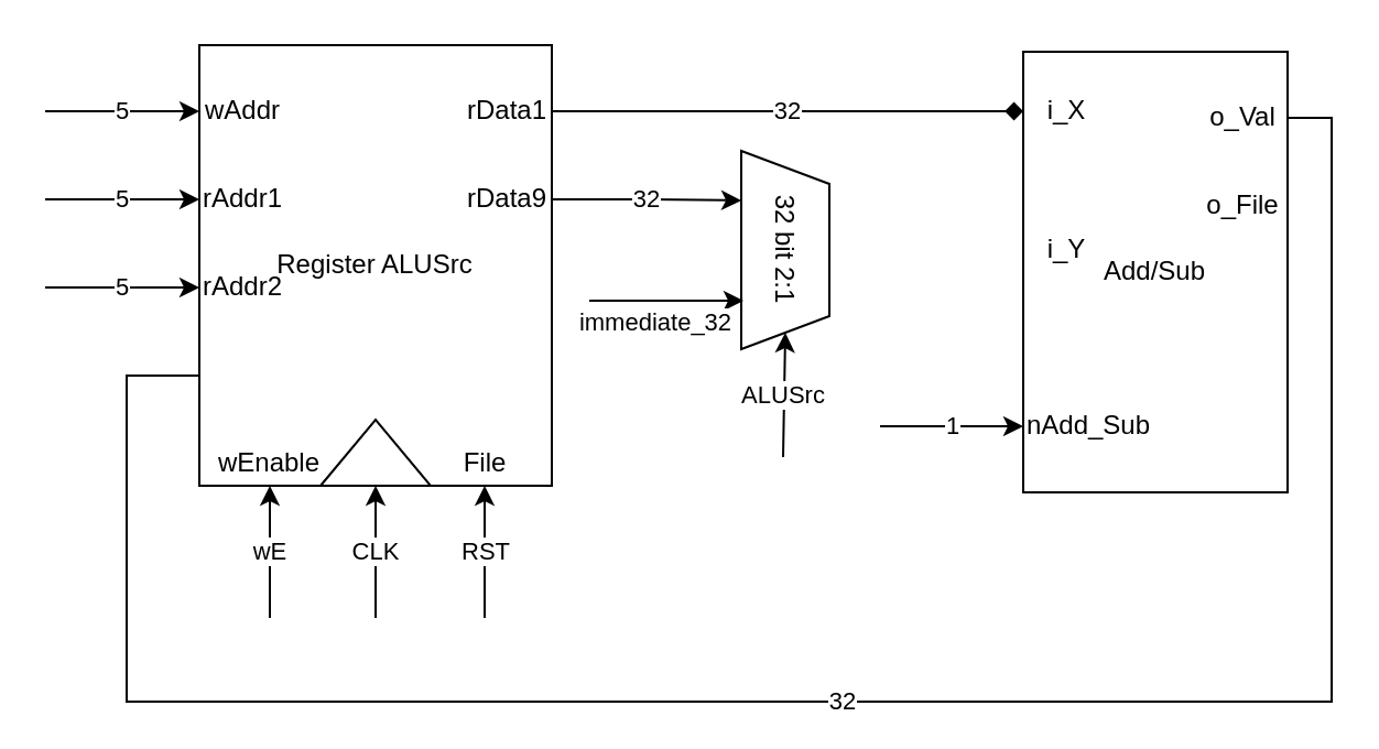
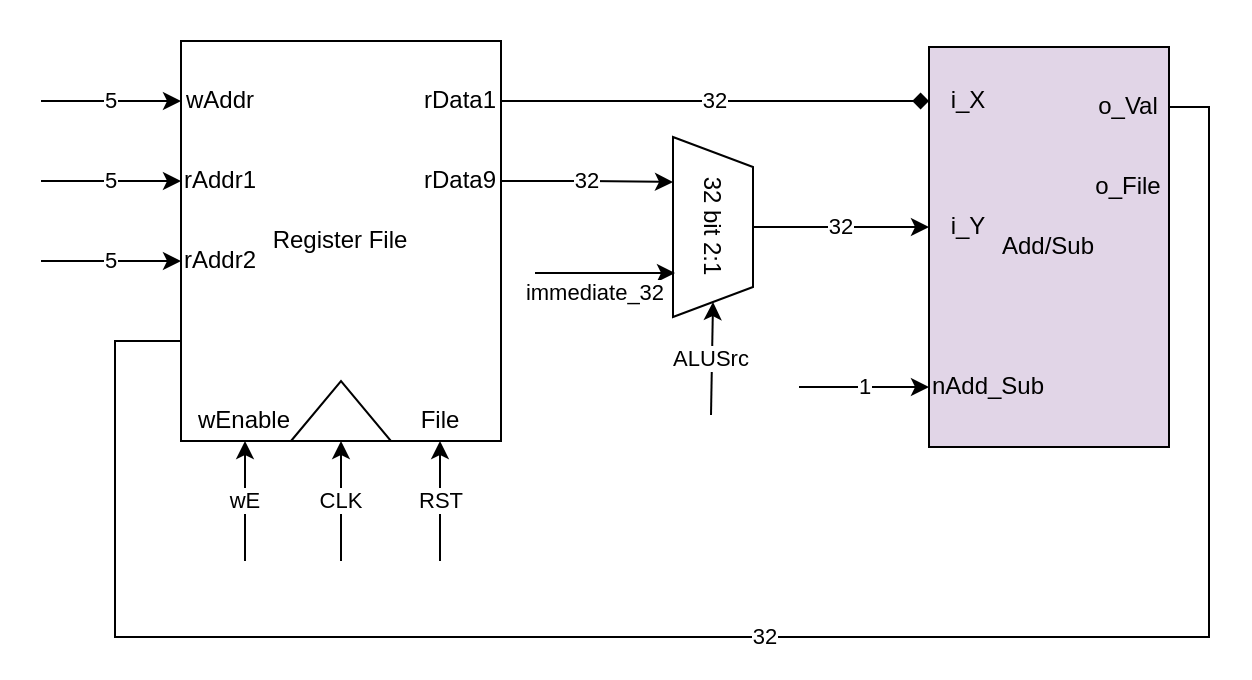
+ <mxCell id="20" value="32" style="edgeStyle=orthogonalEdgeStyle;rounded=0;orthogonalLoop=1;jettySize=auto;html=1;exitX=0.5;exitY=0;exitDx=0;exitDy=0;entryX=0;entryY=0.5;entryDx=0;entryDy=0;" edge="1" parent="1" source="21" target="15"><mxGeometry relative="1" as="geometry" /></mxCell>
- <mxCell id="2" value="Register ALUSrc" style="rounded=0;whiteSpace=wrap;html=1;" vertex="1" parent="1"><mxGeometry x="90" y="20" width="160" height="200" as="geometry" /></mxCell>
+ <mxCell id="2" value="Register File" style="rounded=0;whiteSpace=wrap;html=1;" vertex="1" parent="1"><mxGeometry x="90" y="20" width="160" height="200" as="geometry" /></mxCell>
- <mxCell id="13" value="Add/Sub" style="rounded=0;whiteSpace=wrap;html=1;" vertex="1" parent="1"><mxGeometry x="464" y="23" width="120" height="200" as="geometry" /></mxCell>
+ <mxCell id="13" value="Add/Sub" style="rounded=0;whiteSpace=wrap;html=1;fillColor=#e1d5e7;" vertex="1" parent="1"><mxGeometry x="464" y="23" width="120" height="200" as="geometry" /></mxCell>
